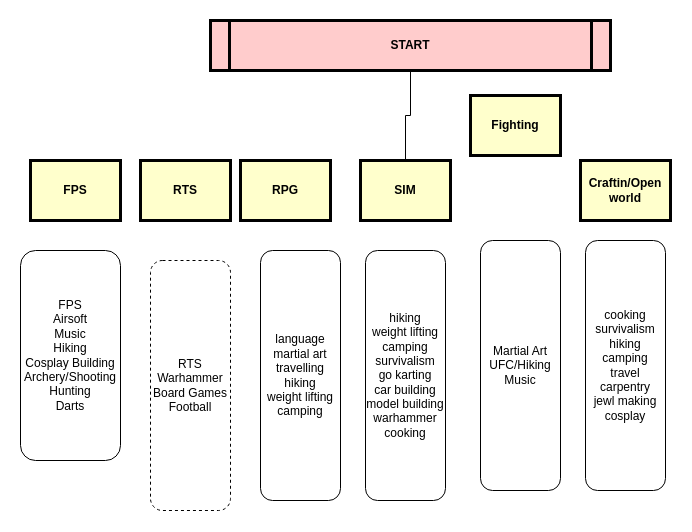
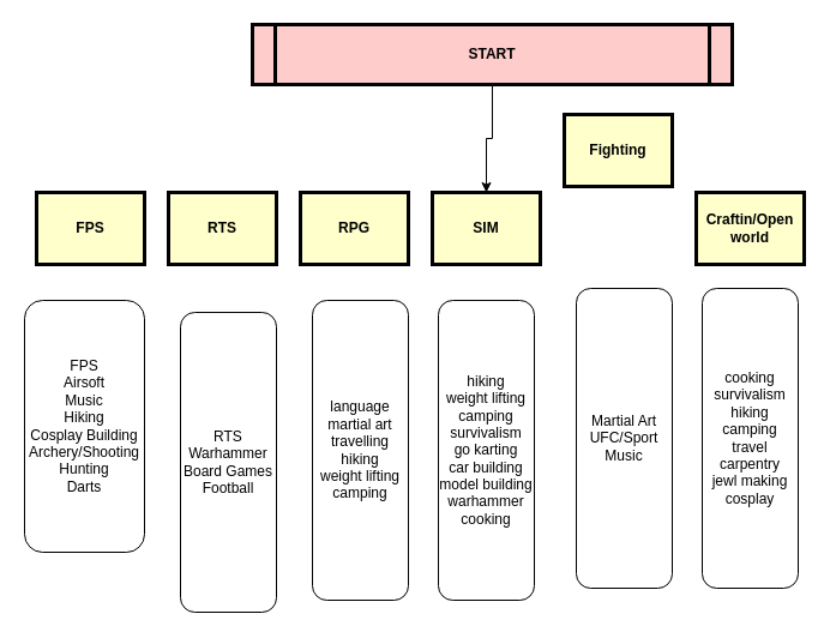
- <mxCell id="3" style="edgeStyle=orthogonalEdgeStyle;rounded=0;orthogonalLoop=1;jettySize=auto;html=1;exitX=0.5;exitY=1;exitDx=0;exitDy=0;entryX=0.5;entryY=0;entryDx=0;entryDy=0;endArrow=none;" parent="1" source="4" target="7" edge="1"><mxGeometry relative="1" as="geometry" /></mxCell>
+ <mxCell id="3" style="edgeStyle=orthogonalEdgeStyle;rounded=0;orthogonalLoop=1;jettySize=auto;html=1;exitX=0.5;exitY=1;exitDx=0;exitDy=0;entryX=0.5;entryY=0;entryDx=0;entryDy=0;" parent="1" source="4" target="7" edge="1"><mxGeometry relative="1" as="geometry" /></mxCell>
- <mxCell id="6" value="RPG" style="whiteSpace=wrap;align=center;verticalAlign=middle;fontStyle=1;strokeWidth=3;fillColor=#FFFFCC" parent="1" vertex="1"><mxGeometry x="240" y="160" width="90" height="60" as="geometry" /></mxCell>
+ <mxCell id="6" value="RPG" style="whiteSpace=wrap;align=center;verticalAlign=middle;fontStyle=1;strokeWidth=3;fillColor=#FFFFCC" parent="1" vertex="1"><mxGeometry x="250" y="160" width="90" height="60" as="geometry" /></mxCell>
- <mxCell id="12" value="Martial Art&lt;br&gt;UFC/Hiking&lt;br&gt;Music&lt;br&gt;" style="rounded=1;whiteSpace=wrap;html=1;" parent="1" vertex="1"><mxGeometry x="480" y="240" width="80" height="250" as="geometry" /></mxCell>
+ <mxCell id="12" value="Martial Art&lt;br&gt;UFC/Sport&lt;br&gt;Music&lt;br&gt;" style="rounded=1;whiteSpace=wrap;html=1;" parent="1" vertex="1"><mxGeometry x="480" y="240" width="80" height="250" as="geometry" /></mxCell>
- <mxCell id="11" value="RTS&lt;br&gt;Warhammer&lt;br&gt;Board Games&lt;br&gt;Football&lt;br&gt;" style="rounded=1;whiteSpace=wrap;html=1;dashed=1;" parent="1" vertex="1"><mxGeometry x="150" y="260" width="80" height="250" as="geometry" /></mxCell>
+ <mxCell id="11" value="RTS&lt;br&gt;Warhammer&lt;br&gt;Board Games&lt;br&gt;Football&lt;br&gt;" style="rounded=1;whiteSpace=wrap;html=1;" parent="1" vertex="1"><mxGeometry x="150" y="260" width="80" height="250" as="geometry" /></mxCell>
